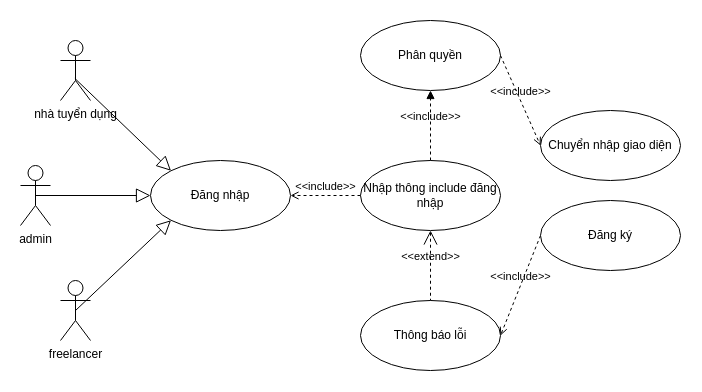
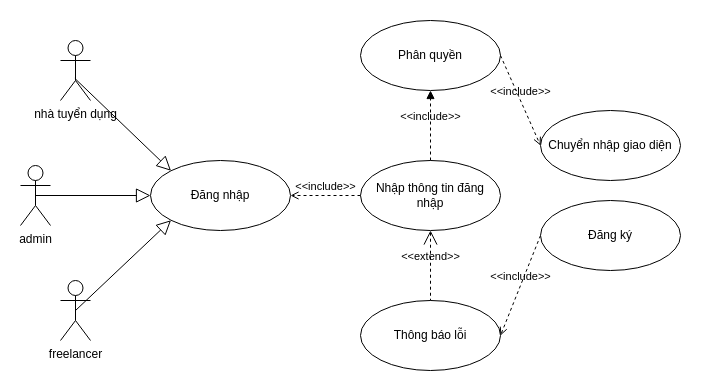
- <mxCell id="3" value="Nhập thông include đăng nhập" style="ellipse;whiteSpace=wrap;html=1;" vertex="1" parent="1"><mxGeometry x="360" y="160" width="140" height="70" as="geometry" /></mxCell>
+ <mxCell id="3" value="Nhập thông tin đăng nhập" style="ellipse;whiteSpace=wrap;html=1;" vertex="1" parent="1"><mxGeometry x="360" y="160" width="140" height="70" as="geometry" /></mxCell>
